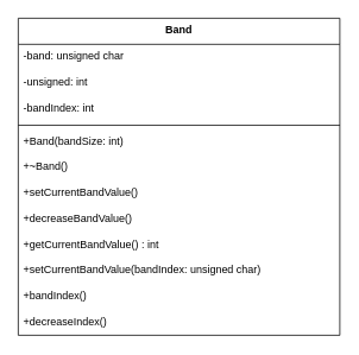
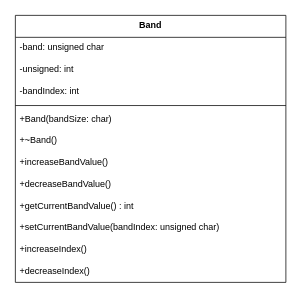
- <mxCell id="7" value="+Band(bandSize: int)" style="text;strokeColor=none;fillColor=none;align=left;verticalAlign=top;spacingLeft=4;spacingRight=4;overflow=hidden;rotatable=0;points=[[0,0.5],[1,0.5]];portConstraint=eastwest;" vertex="1" parent="2"><mxGeometry y="124.333" width="361" height="29" as="geometry" /></mxCell>
+ <mxCell id="7" value="+Band(bandSize: char)" style="text;strokeColor=none;fillColor=none;align=left;verticalAlign=top;spacingLeft=4;spacingRight=4;overflow=hidden;rotatable=0;points=[[0,0.5],[1,0.5]];portConstraint=eastwest;" vertex="1" parent="2"><mxGeometry y="124.333" width="361" height="29" as="geometry" /></mxCell>
- <mxCell id="9" value="+setCurrentBandValue()" style="text;strokeColor=none;fillColor=none;align=left;verticalAlign=top;spacingLeft=4;spacingRight=4;overflow=hidden;rotatable=0;points=[[0,0.5],[1,0.5]];portConstraint=eastwest;" vertex="1" parent="2"><mxGeometry y="182.333" width="361" height="29" as="geometry" /></mxCell>
+ <mxCell id="9" value="+increaseBandValue()" style="text;strokeColor=none;fillColor=none;align=left;verticalAlign=top;spacingLeft=4;spacingRight=4;overflow=hidden;rotatable=0;points=[[0,0.5],[1,0.5]];portConstraint=eastwest;" vertex="1" parent="2"><mxGeometry y="182.333" width="361" height="29" as="geometry" /></mxCell>
- <mxCell id="13" value="+bandIndex()" style="text;strokeColor=none;fillColor=none;align=left;verticalAlign=top;spacingLeft=4;spacingRight=4;overflow=hidden;rotatable=0;points=[[0,0.5],[1,0.5]];portConstraint=eastwest;" vertex="1" parent="2"><mxGeometry y="298.333" width="361" height="29" as="geometry" /></mxCell>
+ <mxCell id="13" value="+increaseIndex()" style="text;strokeColor=none;fillColor=none;align=left;verticalAlign=top;spacingLeft=4;spacingRight=4;overflow=hidden;rotatable=0;points=[[0,0.5],[1,0.5]];portConstraint=eastwest;" vertex="1" parent="2"><mxGeometry y="298.333" width="361" height="29" as="geometry" /></mxCell>
